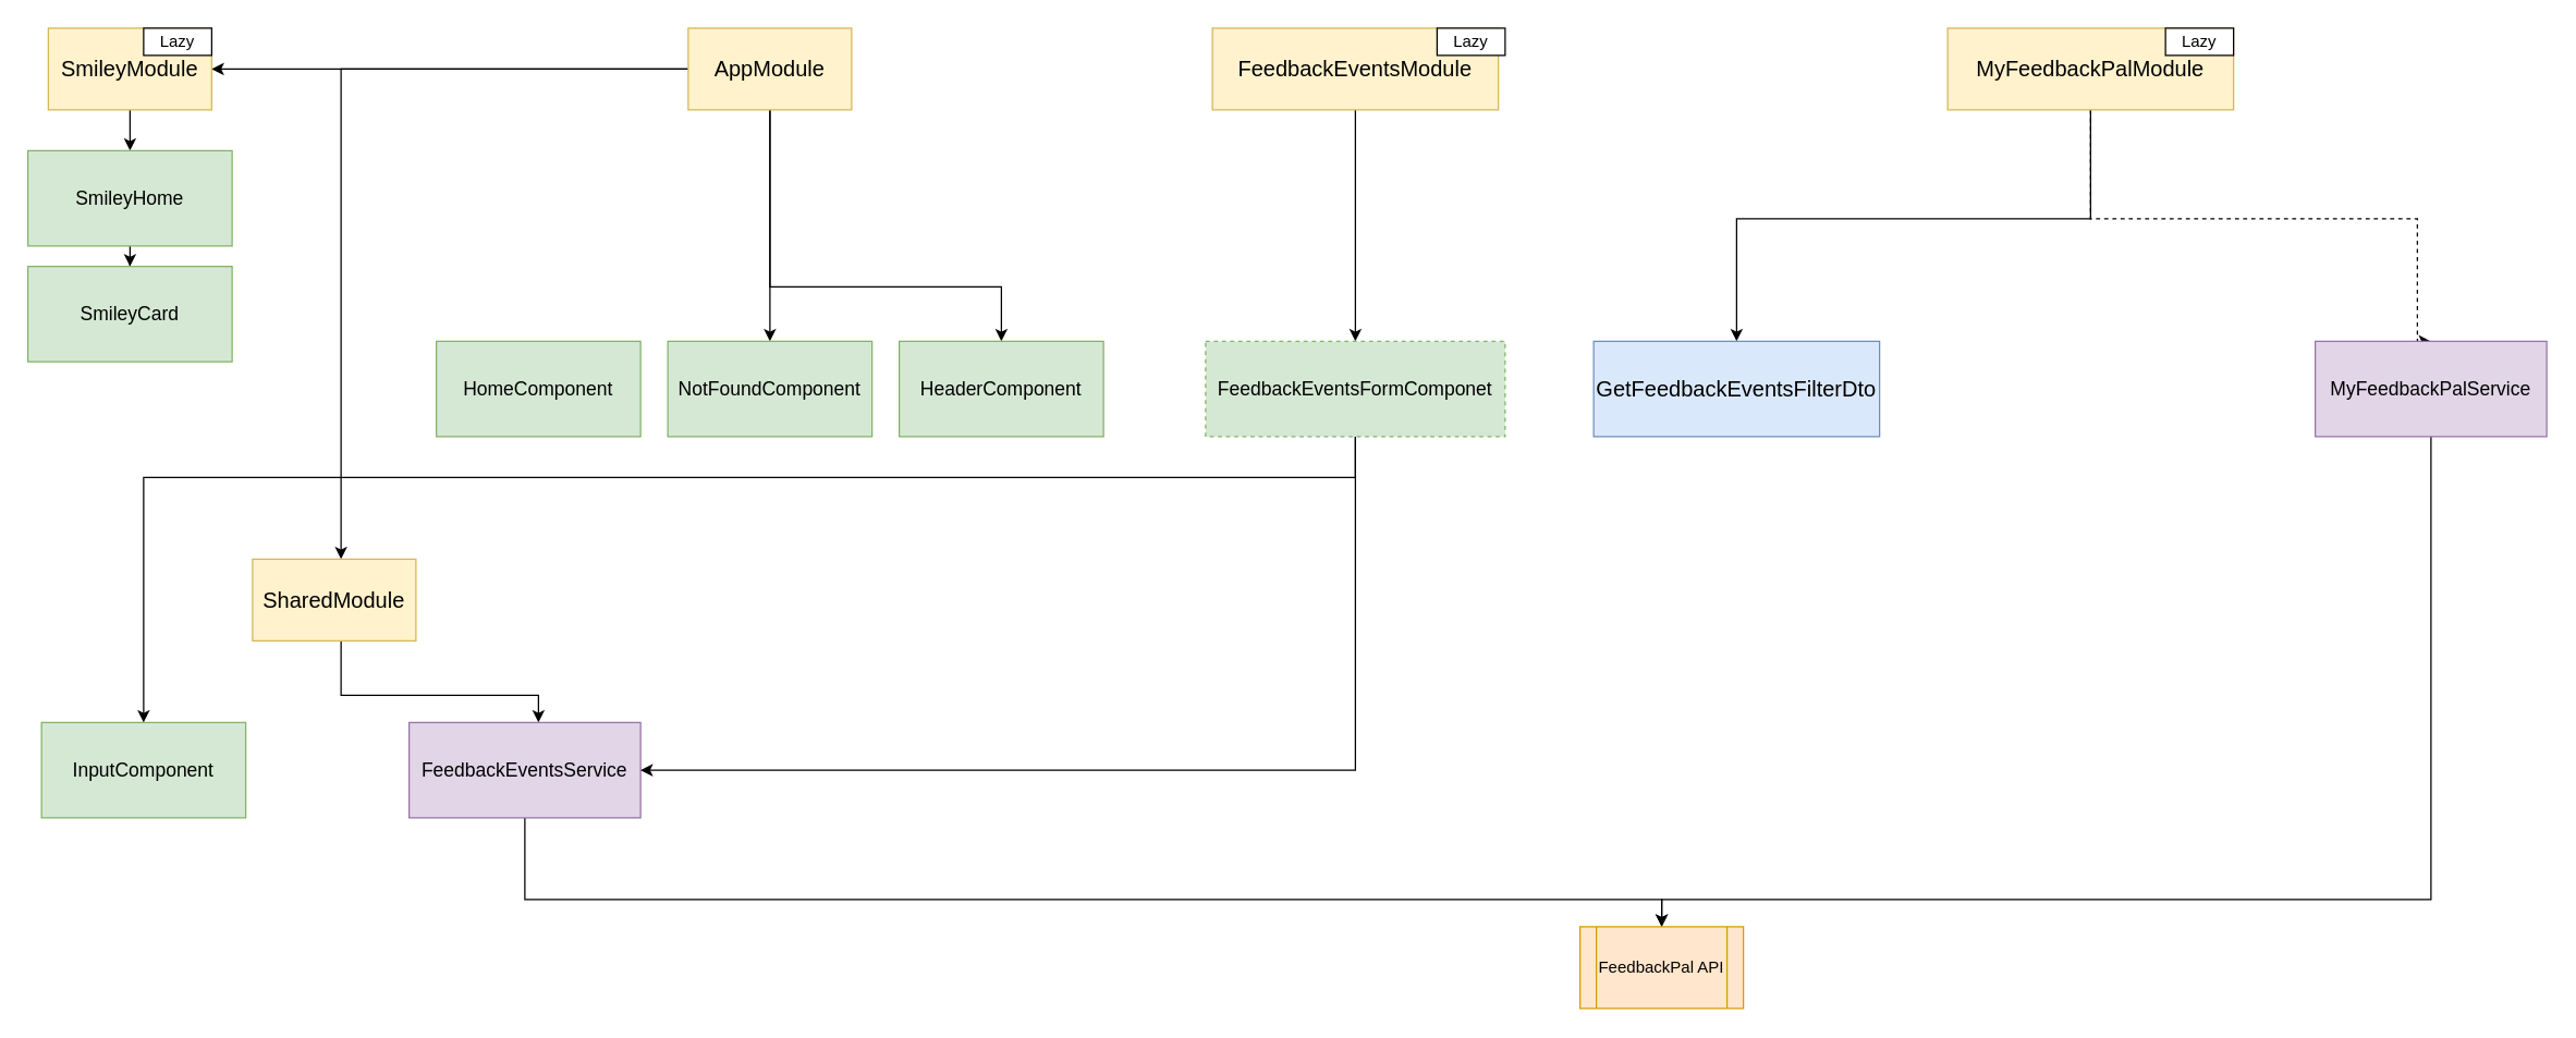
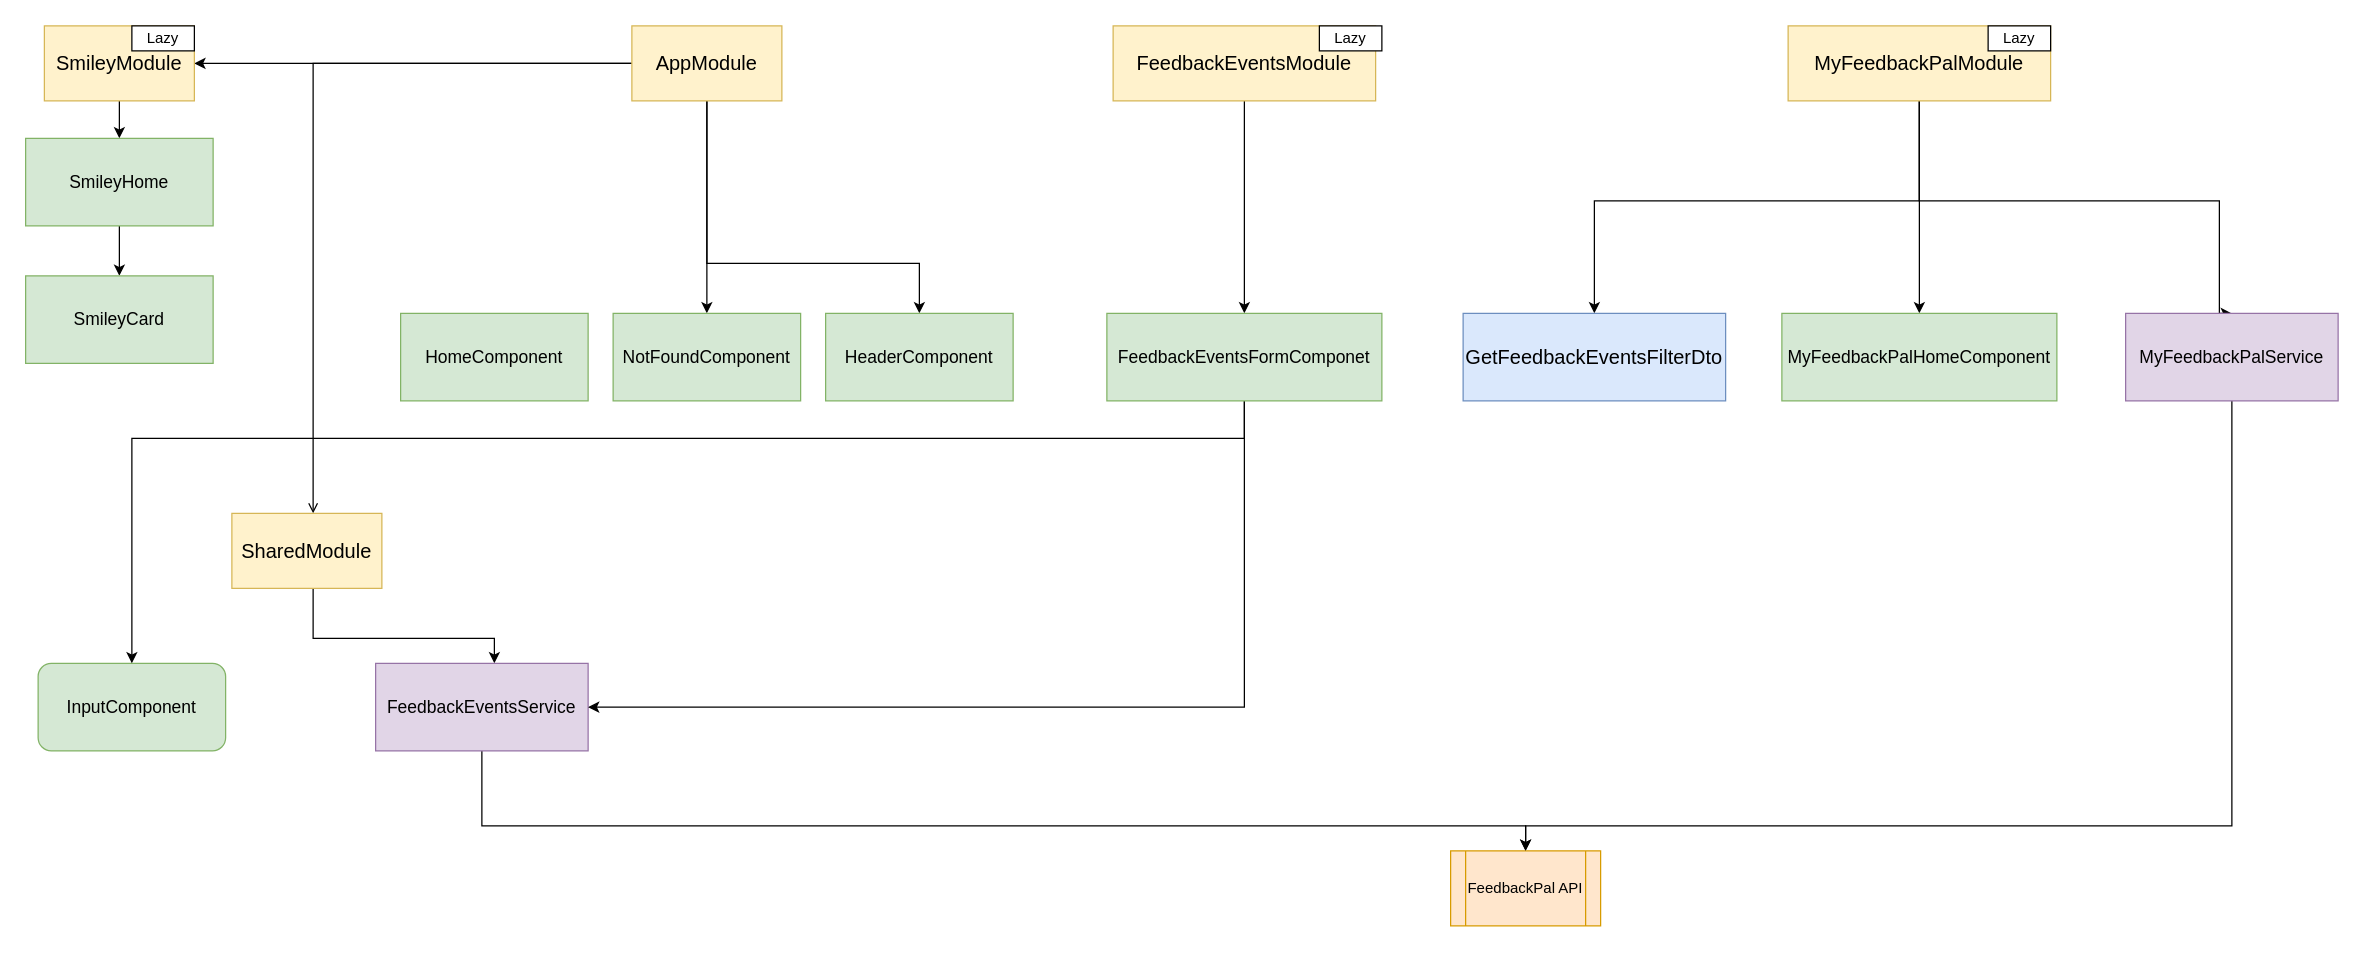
- <mxCell id="32" style="edgeStyle=orthogonalEdgeStyle;rounded=0;orthogonalLoop=1;jettySize=auto;html=1;entryX=0.5;entryY=0;entryDx=0;entryDy=0;dashed=1;" edge="1" parent="1" source="33" target="37"><mxGeometry relative="1" as="geometry"><Array as="points"><mxPoint x="1535" y="160" /><mxPoint x="1775" y="160" /></Array></mxGeometry></mxCell>
+ <mxCell id="32" style="edgeStyle=orthogonalEdgeStyle;rounded=0;orthogonalLoop=1;jettySize=auto;html=1;entryX=0.5;entryY=0;entryDx=0;entryDy=0;" edge="1" parent="1" source="33" target="37"><mxGeometry relative="1" as="geometry"><Array as="points"><mxPoint x="1535" y="160" /><mxPoint x="1775" y="160" /></Array></mxGeometry></mxCell>
+ <mxCell id="31" style="edgeStyle=orthogonalEdgeStyle;rounded=0;orthogonalLoop=1;jettySize=auto;html=1;" edge="1" parent="1" source="33" target="35"><mxGeometry relative="1" as="geometry"><Array as="points"><mxPoint x="1535" y="210" /><mxPoint x="1535" y="210" /></Array></mxGeometry></mxCell>
- <mxCell id="13" value="&lt;font style=&quot;font-size: 14px&quot;&gt;SmileyCard&lt;br&gt;&lt;/font&gt;" style="rounded=0;whiteSpace=wrap;html=1;fillColor=#d5e8d4;strokeColor=#82b366;" parent="1" vertex="1"><mxGeometry x="20" y="195" width="150" height="70" as="geometry" /></mxCell>
+ <mxCell id="13" value="&lt;font style=&quot;font-size: 14px&quot;&gt;SmileyCard&lt;br&gt;&lt;/font&gt;" style="rounded=0;whiteSpace=wrap;html=1;fillColor=#d5e8d4;strokeColor=#82b366;" parent="1" vertex="1"><mxGeometry x="20" y="220" width="150" height="70" as="geometry" /></mxCell>
- <mxCell id="29" value="&lt;font style=&quot;font-size: 14px&quot;&gt;FeedbackEventsFormComponet&lt;/font&gt;" style="rounded=0;whiteSpace=wrap;html=1;fillColor=#d5e8d4;strokeColor=#82b366;dashed=1;" parent="1" vertex="1"><mxGeometry x="885" y="250" width="220" height="70" as="geometry" /></mxCell>
+ <mxCell id="29" value="&lt;font style=&quot;font-size: 14px&quot;&gt;FeedbackEventsFormComponet&lt;/font&gt;" style="rounded=0;whiteSpace=wrap;html=1;fillColor=#d5e8d4;strokeColor=#82b366;" parent="1" vertex="1"><mxGeometry x="885" y="250" width="220" height="70" as="geometry" /></mxCell>
+ <mxCell id="35" value="&lt;font style=&quot;font-size: 14px&quot;&gt;MyFeedbackPalHomeComponent&lt;/font&gt;" style="rounded=0;whiteSpace=wrap;html=1;fillColor=#d5e8d4;strokeColor=#82b366;" vertex="1" parent="1"><mxGeometry x="1425" y="250" width="220" height="70" as="geometry" /></mxCell>
- <mxCell id="3" style="edgeStyle=orthogonalEdgeStyle;rounded=0;orthogonalLoop=1;jettySize=auto;html=1;" parent="1" source="6" target="20" edge="1"><mxGeometry relative="1" as="geometry"><mxPoint x="260" y="400" as="targetPoint" /><Array as="points"><mxPoint x="250" y="50" /></Array></mxGeometry></mxCell>
+ <mxCell id="3" style="edgeStyle=orthogonalEdgeStyle;rounded=0;orthogonalLoop=1;jettySize=auto;html=1;endArrow=open;" parent="1" source="6" target="20" edge="1"><mxGeometry relative="1" as="geometry"><mxPoint x="260" y="400" as="targetPoint" /><Array as="points"><mxPoint x="250" y="50" /></Array></mxGeometry></mxCell>
- <mxCell id="21" value="&lt;font style=&quot;font-size: 14px&quot;&gt;InputComponent&lt;br&gt;&lt;/font&gt;" style="rounded=0;whiteSpace=wrap;html=1;fillColor=#d5e8d4;strokeColor=#82b366;" parent="1" vertex="1"><mxGeometry x="30" y="530" width="150" height="70" as="geometry" /></mxCell>
+ <mxCell id="21" value="&lt;font style=&quot;font-size: 14px&quot;&gt;InputComponent&lt;br&gt;&lt;/font&gt;" style="whiteSpace=wrap;html=1;fillColor=#d5e8d4;strokeColor=#82b366;rounded=1;" parent="1" vertex="1"><mxGeometry x="30" y="530" width="150" height="70" as="geometry" /></mxCell>
